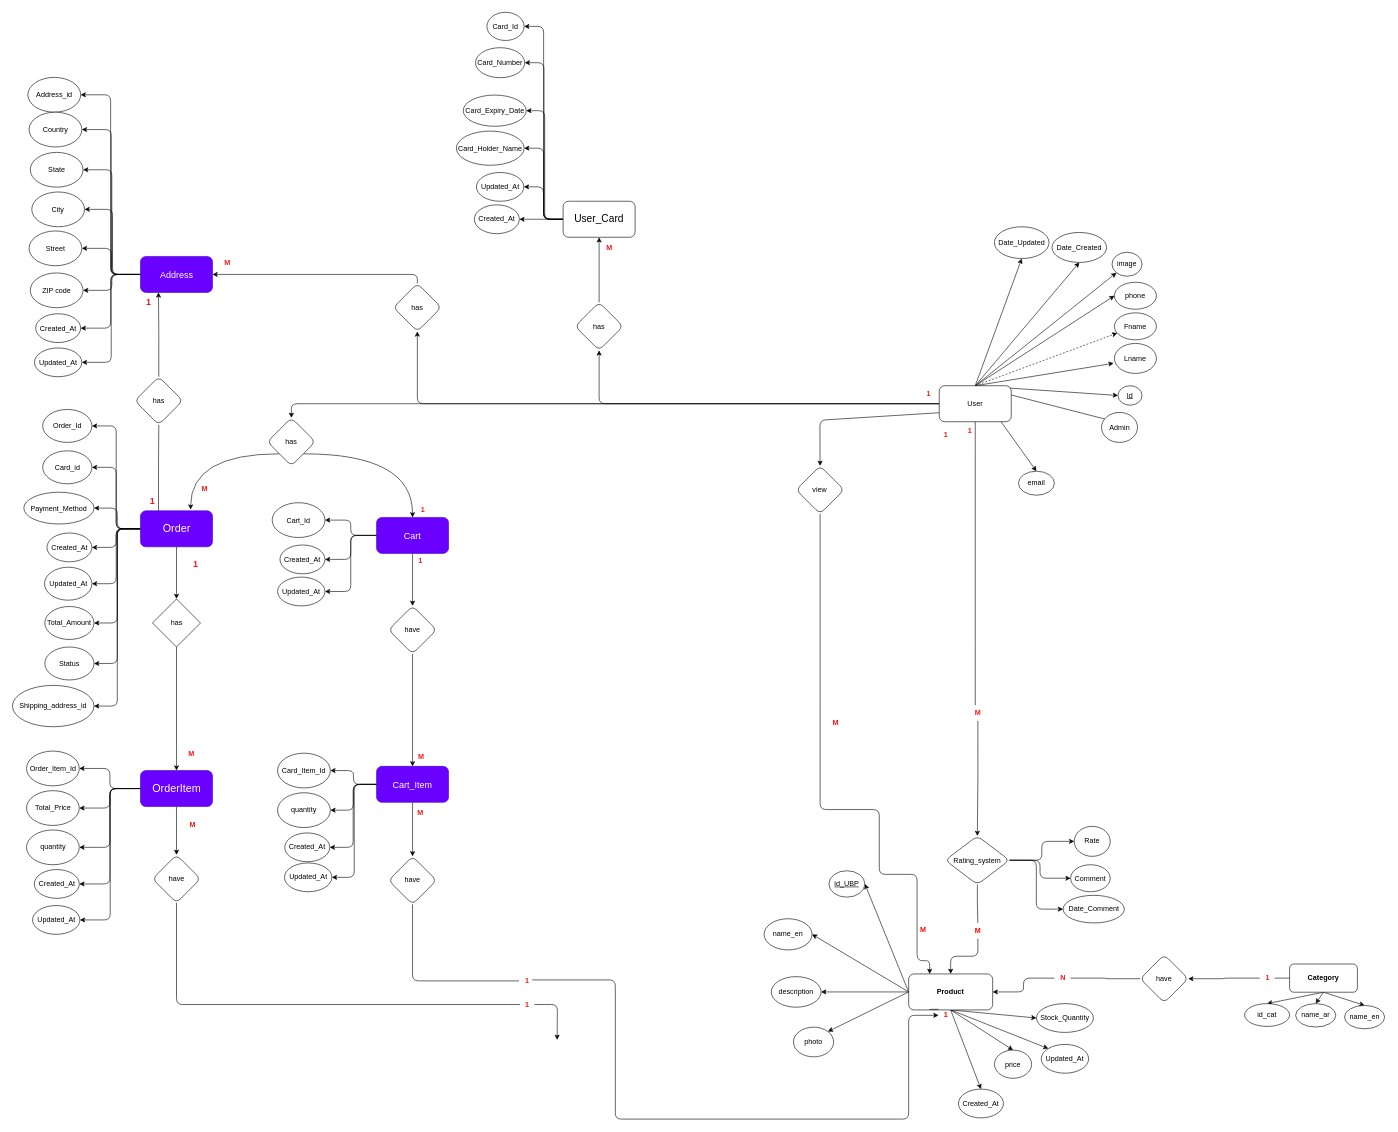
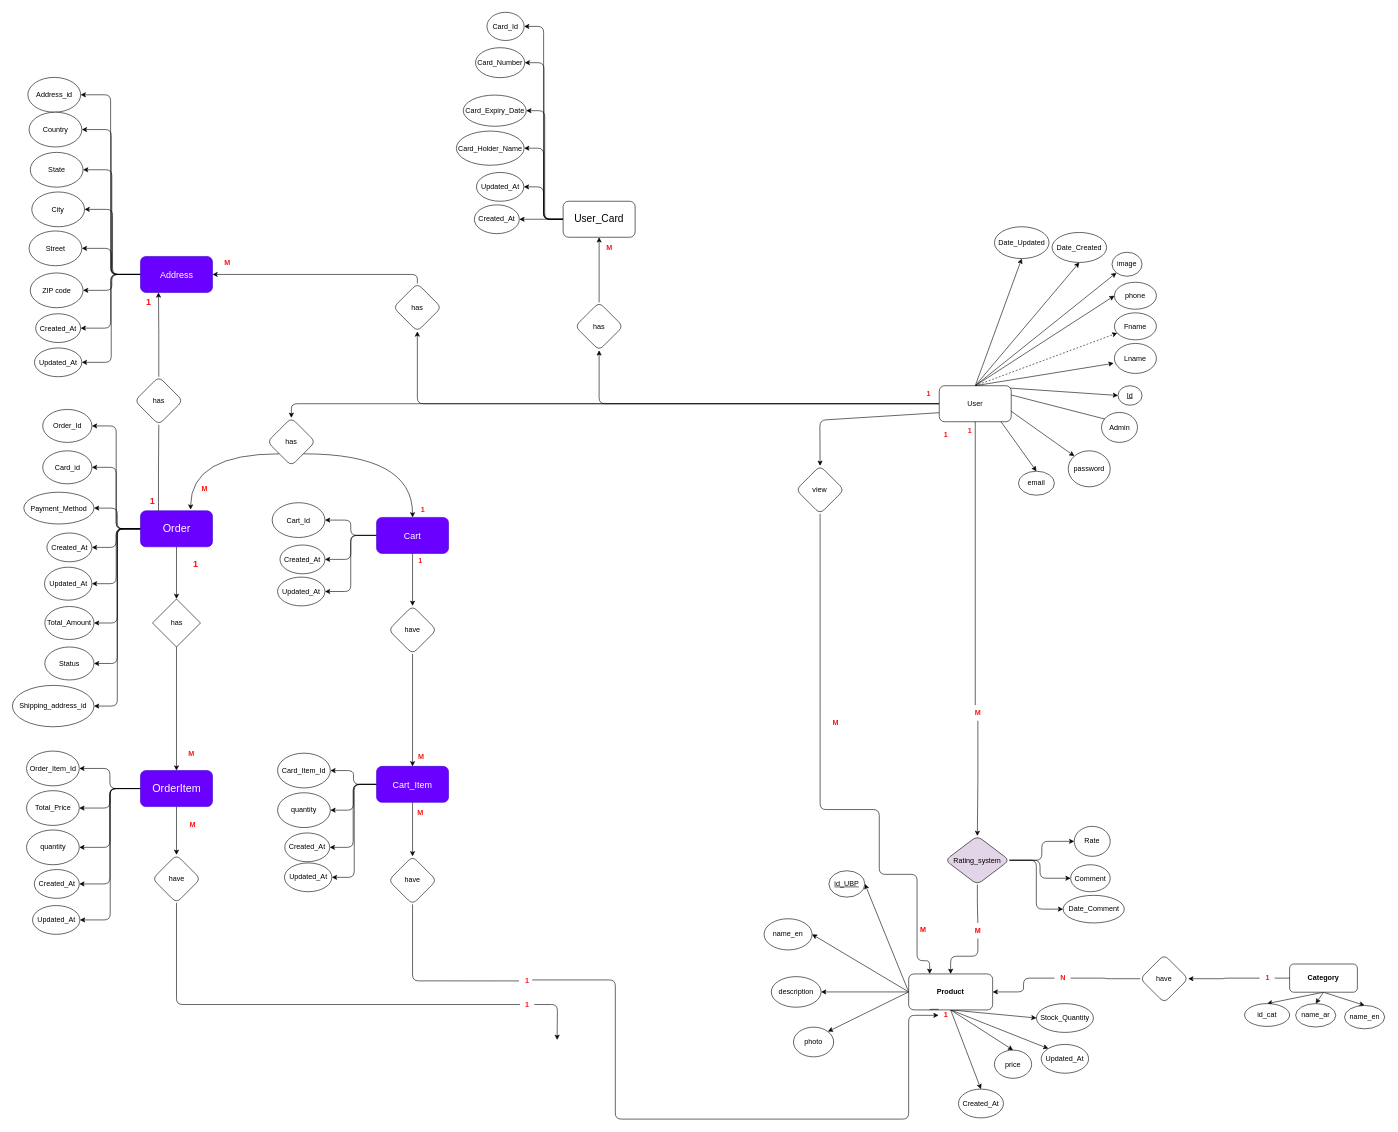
+ <mxCell id="10" style="edgeStyle=none;html=1;exitX=0.5;exitY=0;exitDx=0;exitDy=0;entryX=0;entryY=0;entryDx=0;entryDy=0;rounded=1;" parent="1" source="17" target="35" edge="1"><mxGeometry relative="1" as="geometry" /></mxCell>
+ <mxCell id="35" value="password" style="ellipse;whiteSpace=wrap;html=1;rounded=1;" parent="1" vertex="1"><mxGeometry x="1780" y="751" width="70" height="60" as="geometry" /></mxCell>
- <mxCell id="40" value="Rating_system" style="rhombus;whiteSpace=wrap;html=1;rounded=1;" parent="1" vertex="1"><mxGeometry x="1575" y="1393" width="107" height="81" as="geometry" /></mxCell>
+ <mxCell id="40" value="Rating_system" style="rhombus;whiteSpace=wrap;html=1;rounded=1;fillColor=#e1d5e7;" parent="1" vertex="1"><mxGeometry x="1575" y="1393" width="107" height="81" as="geometry" /></mxCell>
